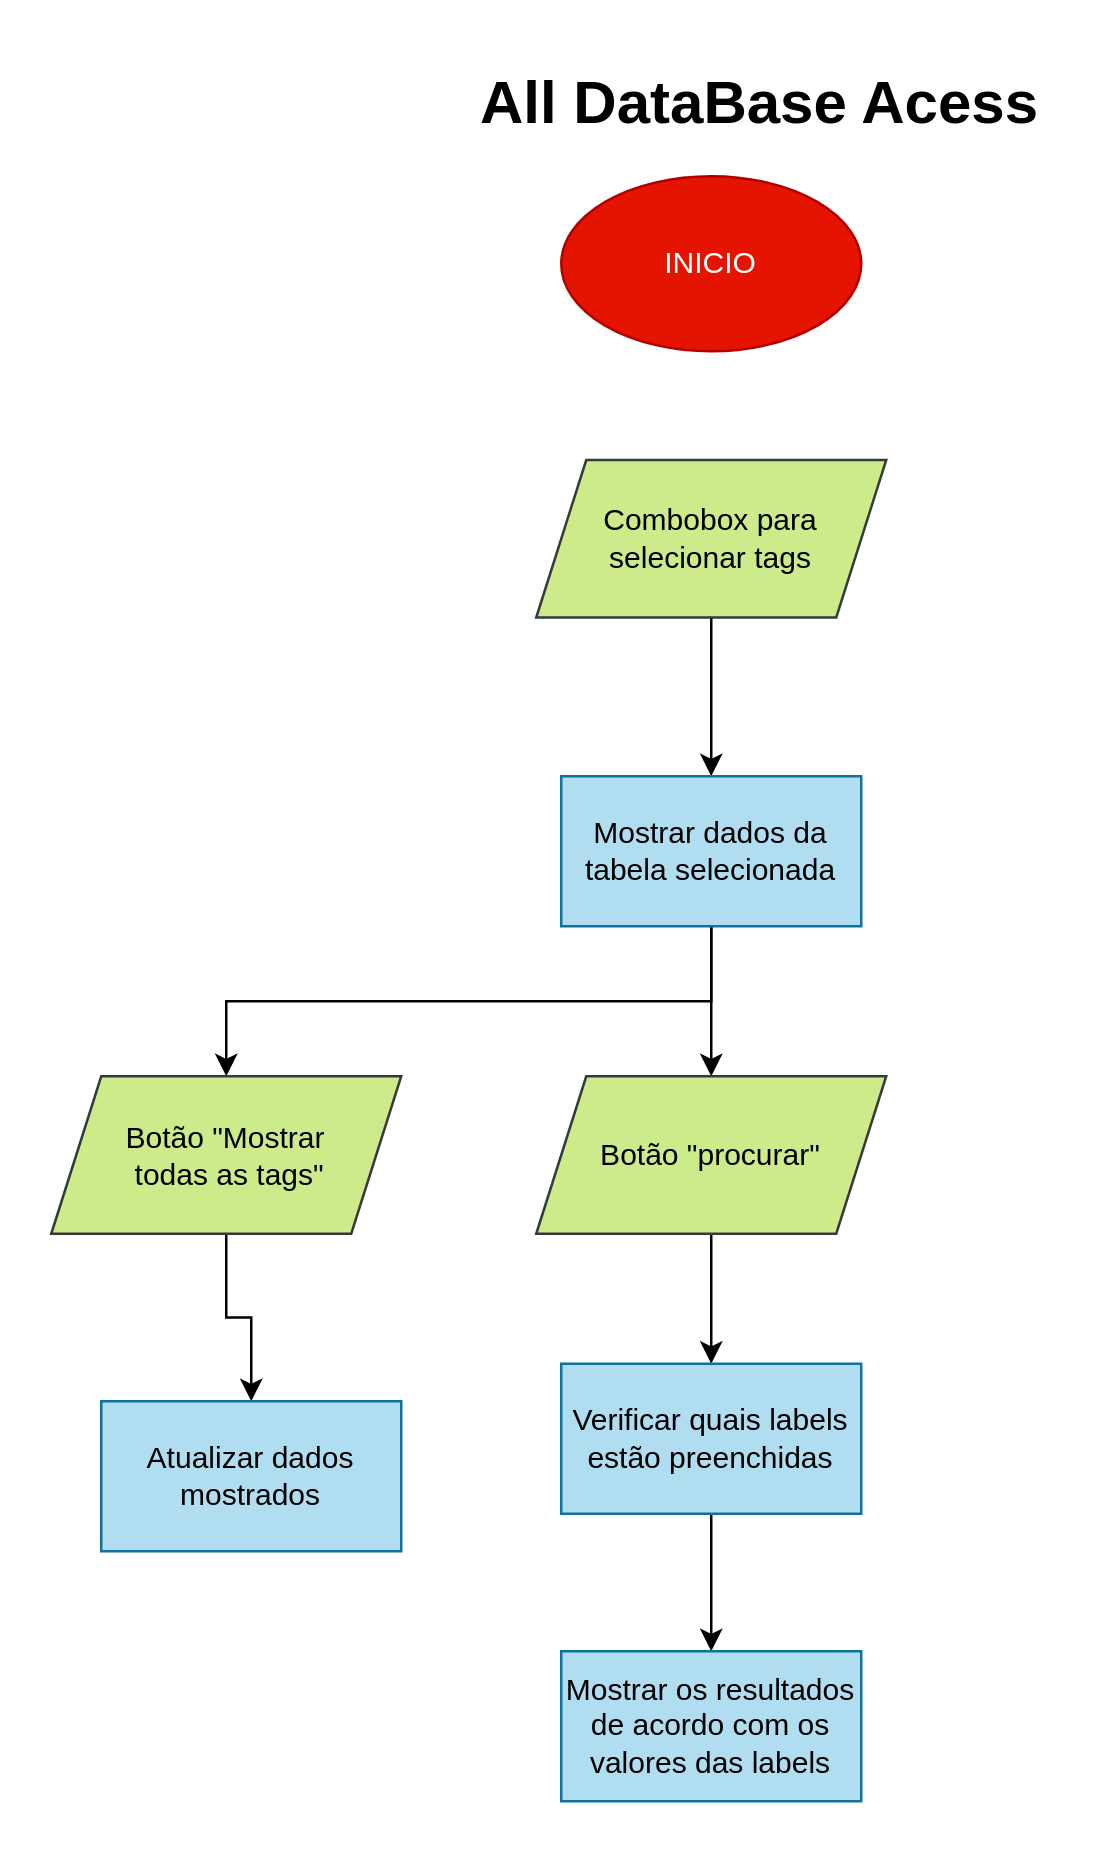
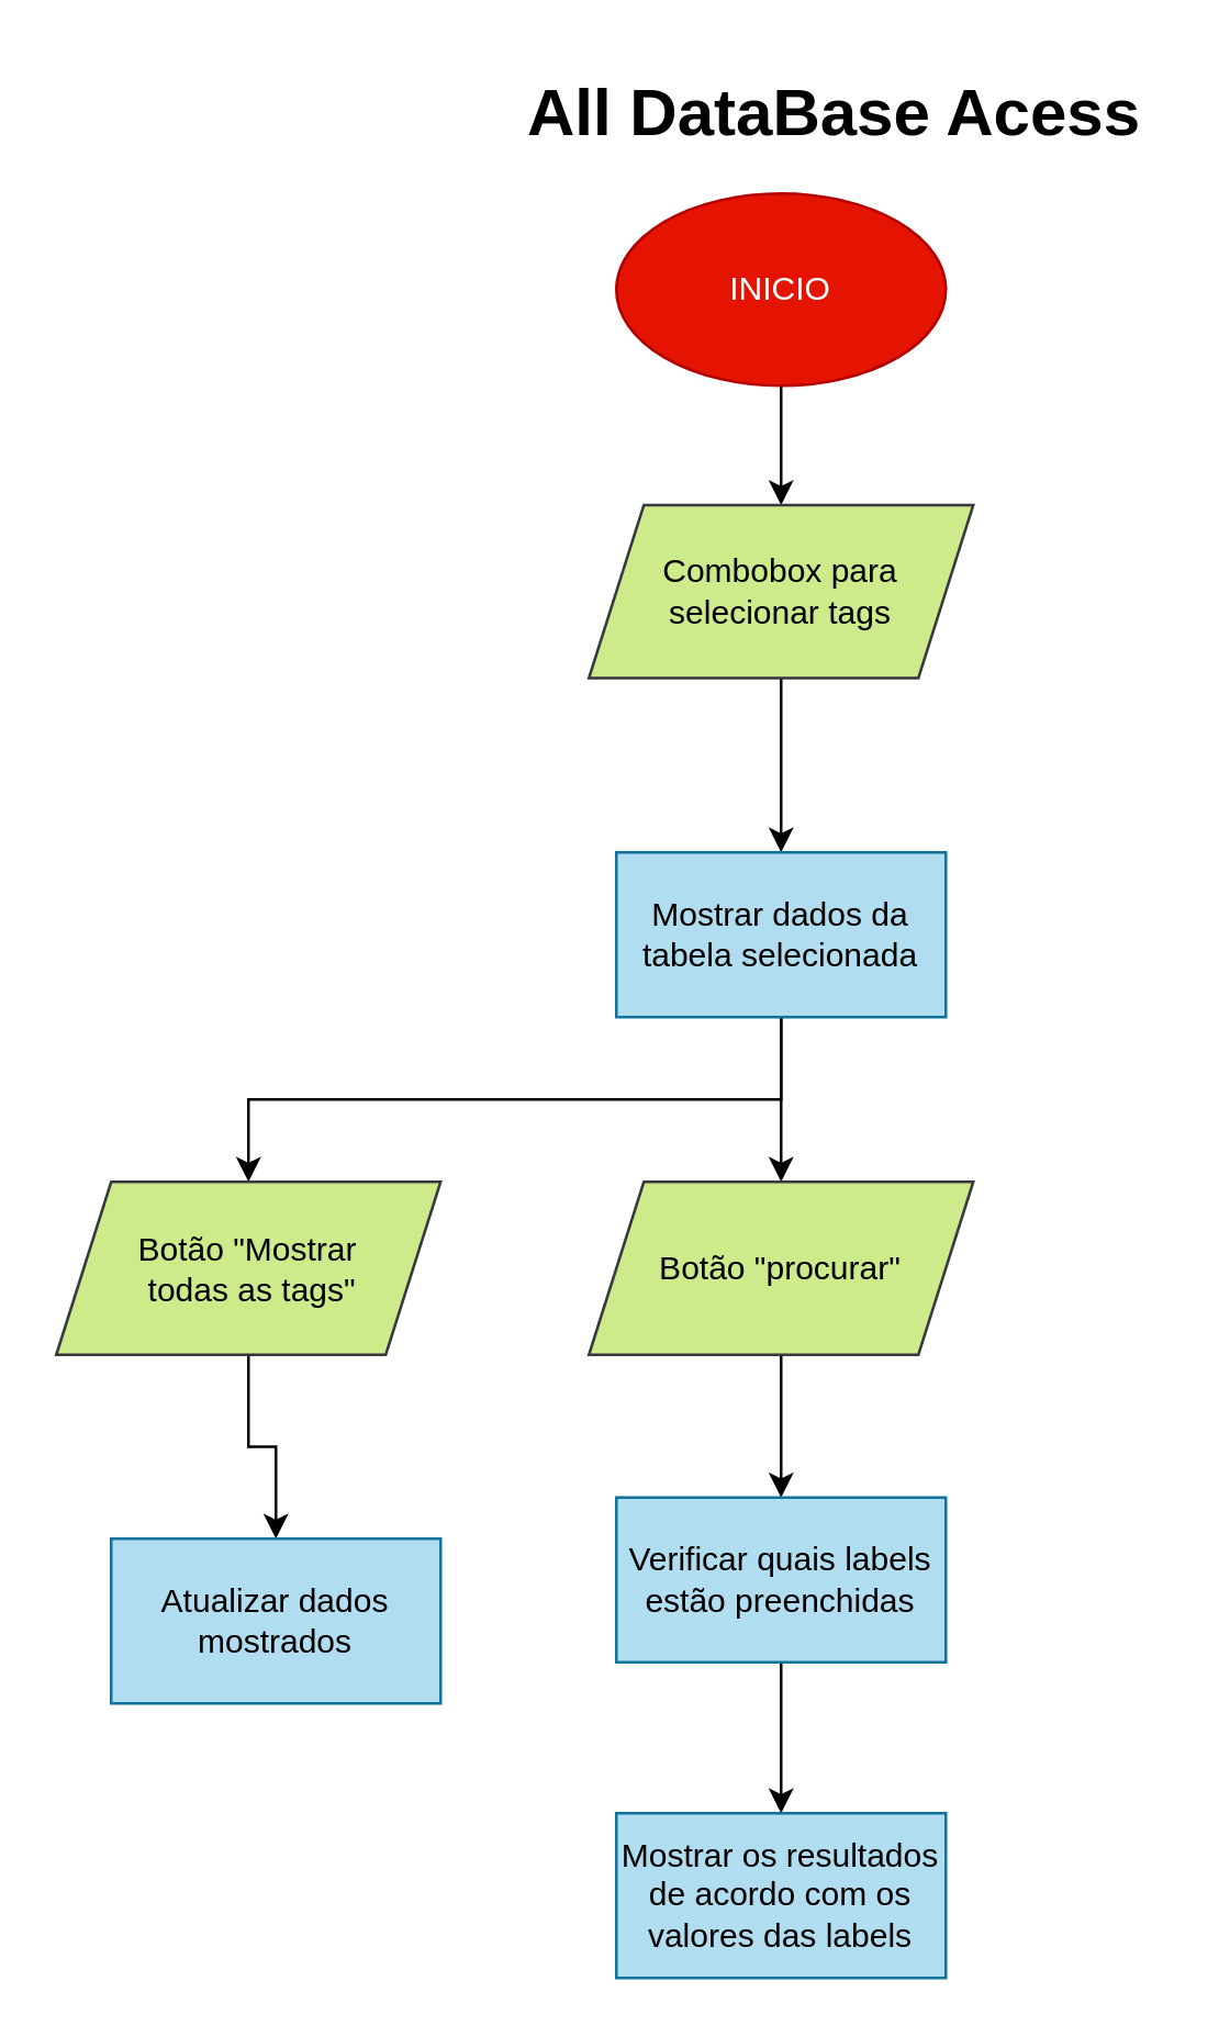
+ <mxCell id="3" style="edgeStyle=orthogonalEdgeStyle;rounded=0;orthogonalLoop=1;jettySize=auto;html=1;exitX=0.5;exitY=1;exitDx=0;exitDy=0;entryX=0.5;entryY=0;entryDx=0;entryDy=0;" edge="1" parent="1" source="4" target="6"><mxGeometry relative="1" as="geometry" /></mxCell>
